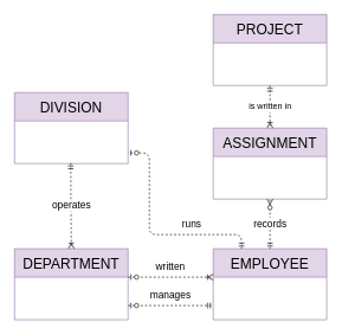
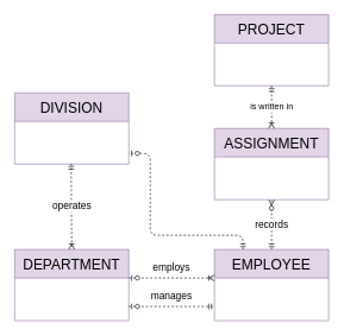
- <mxCell id="21" value="runs" style="text;strokeColor=none;fillColor=none;spacingLeft=4;spacingRight=4;overflow=hidden;rotatable=0;points=[[0,0.5],[1,0.5]];portConstraint=eastwest;fontSize=14;direction=south;align=center;verticalAlign=middle;" vertex="1" parent="1"><mxGeometry x="210" y="300" width="120" height="30" as="geometry" /></mxCell>
- <mxCell id="9" value="written" style="text;strokeColor=none;fillColor=none;spacingLeft=4;spacingRight=4;overflow=hidden;rotatable=0;points=[[0,0.5],[1,0.5]];portConstraint=eastwest;fontSize=14;direction=south;align=center;verticalAlign=middle;" vertex="1" parent="1"><mxGeometry x="180" y="360" width="120" height="30" as="geometry" /></mxCell>
+ <mxCell id="9" value="employs" style="text;strokeColor=none;fillColor=none;spacingLeft=4;spacingRight=4;overflow=hidden;rotatable=0;points=[[0,0.5],[1,0.5]];portConstraint=eastwest;fontSize=14;direction=south;align=center;verticalAlign=middle;" vertex="1" parent="1"><mxGeometry x="180" y="360" width="120" height="30" as="geometry" /></mxCell>
